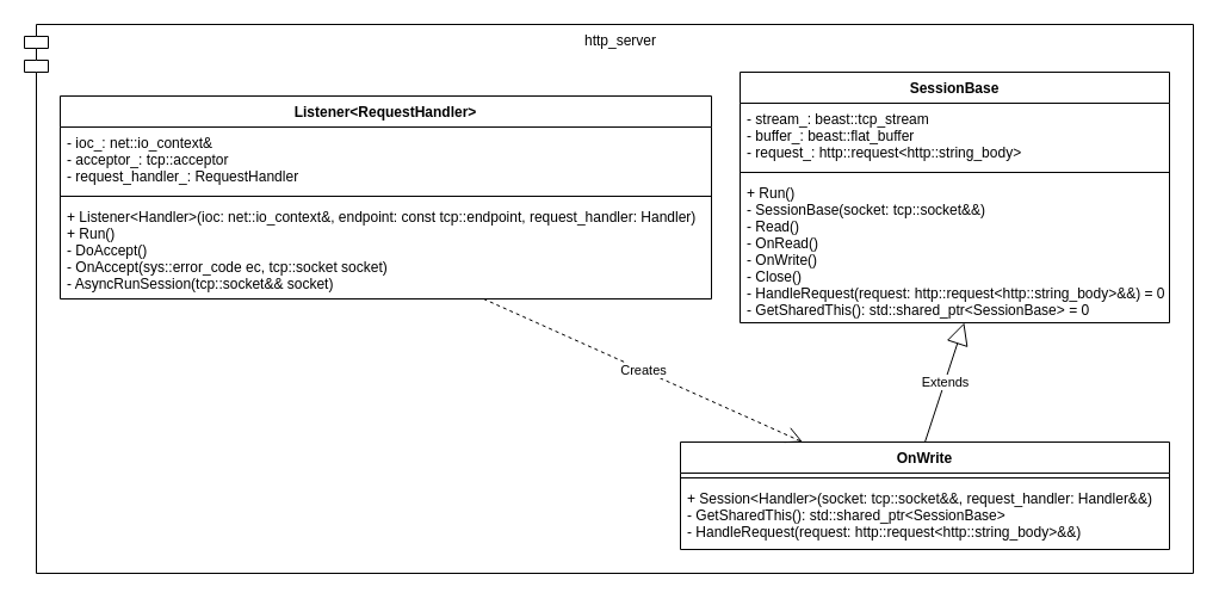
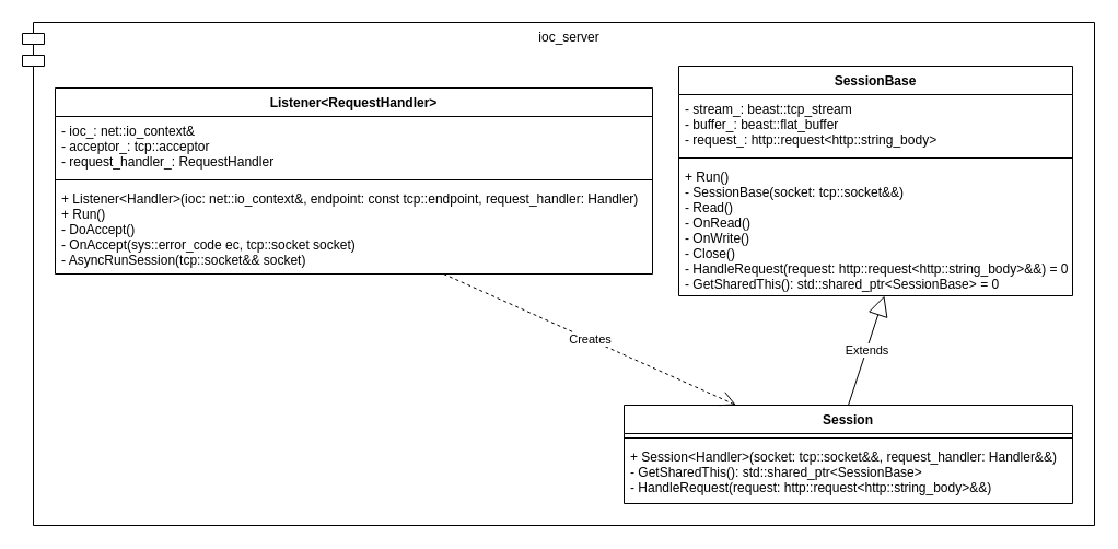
- <mxCell id="2" value="http_server" style="shape=module;align=left;spacingLeft=20;align=center;verticalAlign=top;" vertex="1" parent="1"><mxGeometry x="20" y="20" width="980" height="460" as="geometry" /></mxCell>
+ <mxCell id="2" value="ioc_server" style="shape=module;align=left;spacingLeft=20;align=center;verticalAlign=top;" vertex="1" parent="1"><mxGeometry x="20" y="20" width="980" height="460" as="geometry" /></mxCell>
- <mxCell id="11" value="OnWrite" style="swimlane;fontStyle=1;align=center;verticalAlign=top;childLayout=stackLayout;horizontal=1;startSize=26;horizontalStack=0;resizeParent=1;resizeParentMax=0;resizeLast=0;collapsible=1;marginBottom=0;" vertex="1" parent="1"><mxGeometry x="570" y="370" width="410" height="90" as="geometry" /></mxCell>
+ <mxCell id="11" value="Session" style="swimlane;fontStyle=1;align=center;verticalAlign=top;childLayout=stackLayout;horizontal=1;startSize=26;horizontalStack=0;resizeParent=1;resizeParentMax=0;resizeLast=0;collapsible=1;marginBottom=0;" vertex="1" parent="1"><mxGeometry x="570" y="370" width="410" height="90" as="geometry" /></mxCell>
